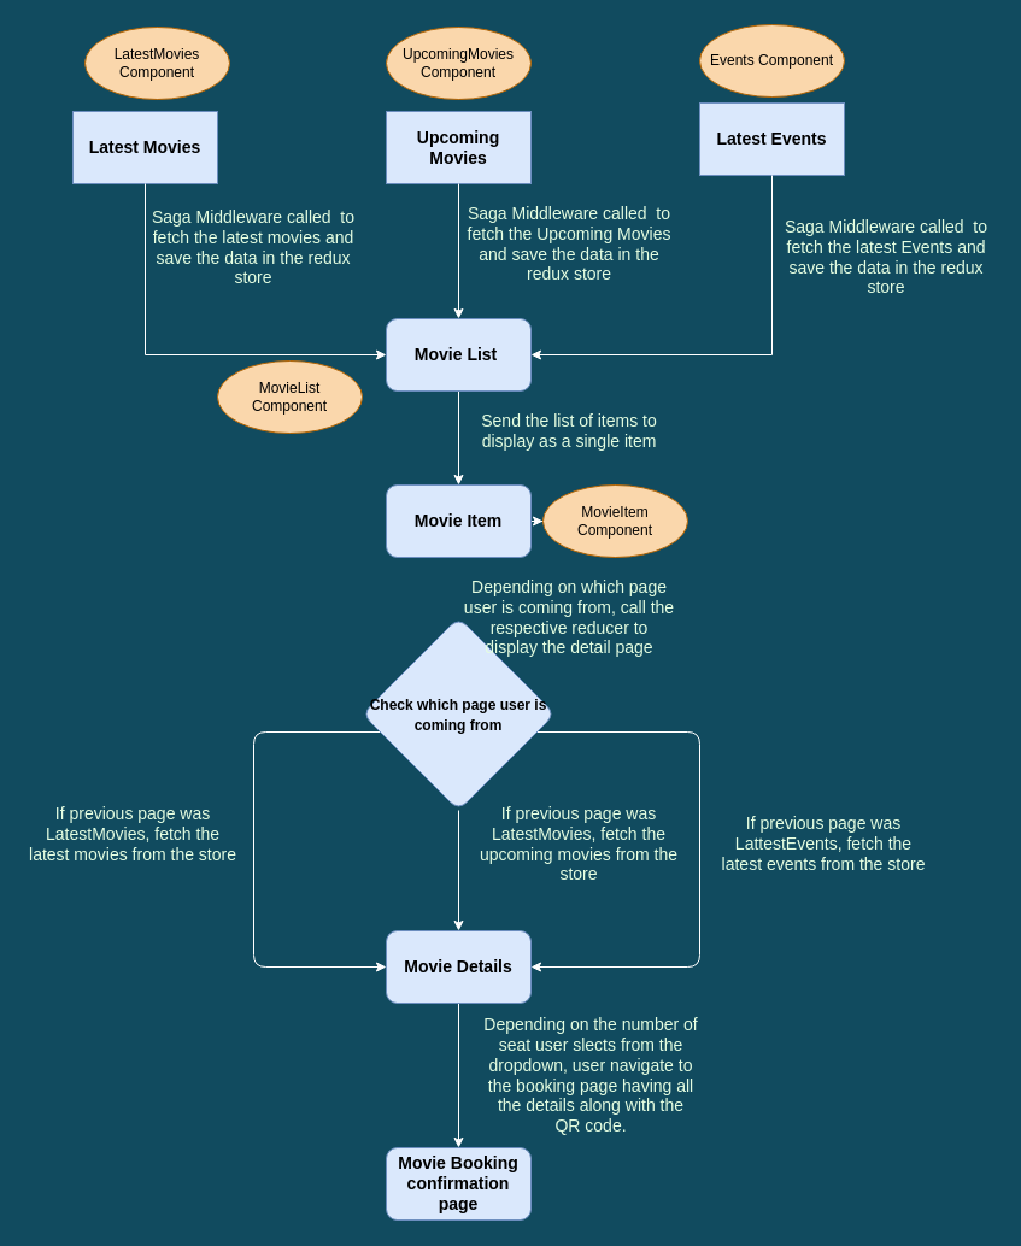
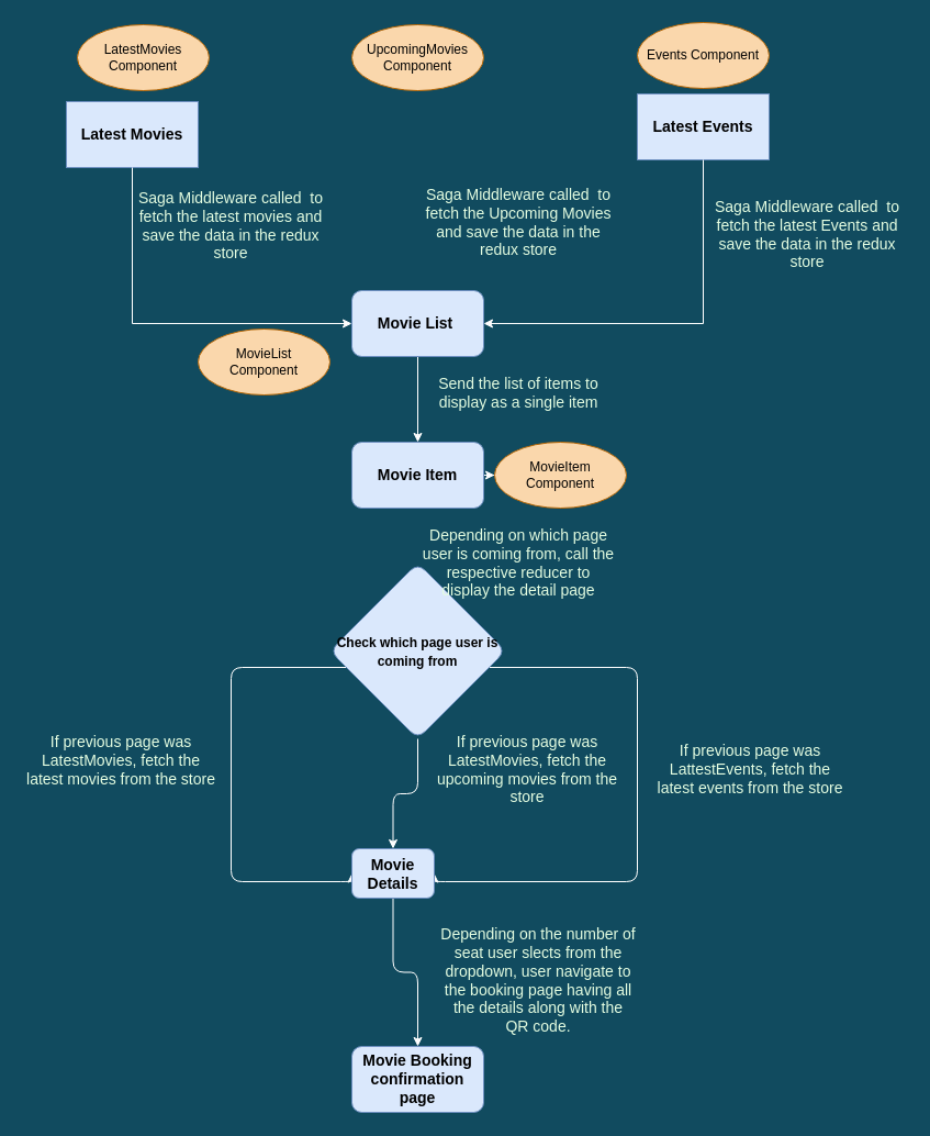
- <mxCell id="3" value="Upcoming Movies" style="rounded=0;whiteSpace=wrap;html=1;fillColor=#dae8fc;strokeColor=#6c8ebf;fontSize=14;fontStyle=1" vertex="1" parent="1"><mxGeometry x="320" y="92" width="120" height="60" as="geometry" /></mxCell>
- <mxCell id="5" value="" style="edgeStyle=orthogonalEdgeStyle;rounded=0;orthogonalLoop=1;jettySize=auto;html=1;labelBackgroundColor=#114B5F;fontColor=#33FF99;strokeColor=#FFFFFF;" edge="1" parent="1" source="3" target="7"><mxGeometry relative="1" as="geometry" /></mxCell>
- <mxCell id="24" value="Movie Details" style="rounded=1;whiteSpace=wrap;html=1;fillColor=#dae8fc;strokeColor=#6c8ebf;fontStyle=1;fontSize=14;" vertex="1" parent="1"><mxGeometry x="320" y="772" width="120" height="60" as="geometry" /></mxCell>
+ <mxCell id="24" value="Movie Details" style="rounded=1;whiteSpace=wrap;html=1;fillColor=#dae8fc;strokeColor=#6c8ebf;fontStyle=1;fontSize=14;" vertex="1" parent="1"><mxGeometry x="320" y="772" width="75" height="45" as="geometry" /></mxCell>
